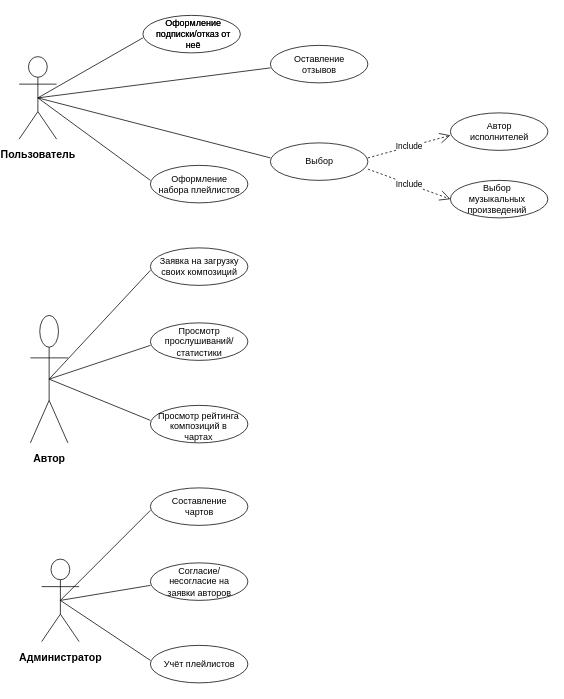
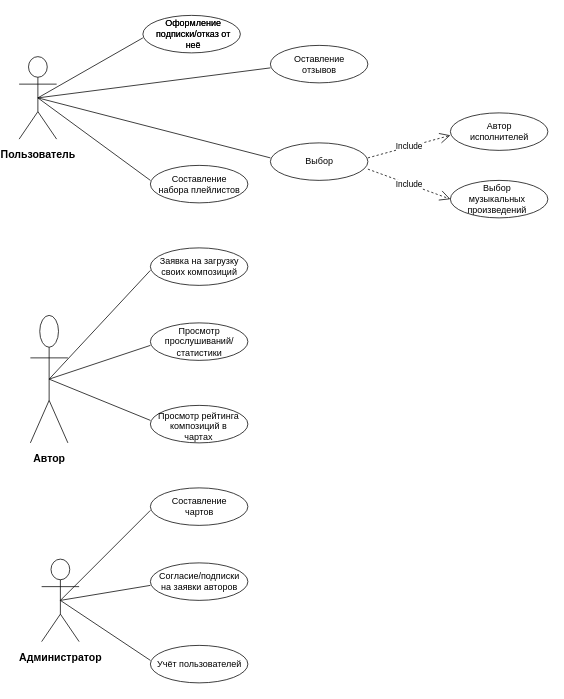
- <mxCell id="32" value="Оформление набора плейлистов" style="text;html=1;strokeColor=none;fillColor=none;align=center;verticalAlign=middle;whiteSpace=wrap;rounded=0;" parent="1" vertex="1"><mxGeometry x="202.5" y="235" width="115" height="20" as="geometry" /></mxCell>
+ <mxCell id="32" value="Составление набора плейлистов" style="text;html=1;strokeColor=none;fillColor=none;align=center;verticalAlign=middle;whiteSpace=wrap;rounded=0;" parent="1" vertex="1"><mxGeometry x="202.5" y="235" width="115" height="20" as="geometry" /></mxCell>
- <mxCell id="40" value="Согласие/несогласие на заявки авторов" style="text;html=1;strokeColor=none;fillColor=none;align=center;verticalAlign=middle;whiteSpace=wrap;rounded=0;" parent="1" vertex="1"><mxGeometry x="202.5" y="765" width="115" height="20" as="geometry" /></mxCell>
+ <mxCell id="40" value="Согласие/подписки на заявки авторов" style="text;html=1;strokeColor=none;fillColor=none;align=center;verticalAlign=middle;whiteSpace=wrap;rounded=0;" parent="1" vertex="1"><mxGeometry x="202.5" y="765" width="115" height="20" as="geometry" /></mxCell>
- <mxCell id="41" value="Учёт плейлистов" style="text;html=1;strokeColor=none;fillColor=none;align=center;verticalAlign=middle;whiteSpace=wrap;rounded=0;" parent="1" vertex="1"><mxGeometry x="202.5" y="875" width="115" height="20" as="geometry" /></mxCell>
+ <mxCell id="41" value="Учёт пользователей" style="text;html=1;strokeColor=none;fillColor=none;align=center;verticalAlign=middle;whiteSpace=wrap;rounded=0;" parent="1" vertex="1"><mxGeometry x="202.5" y="875" width="115" height="20" as="geometry" /></mxCell>
